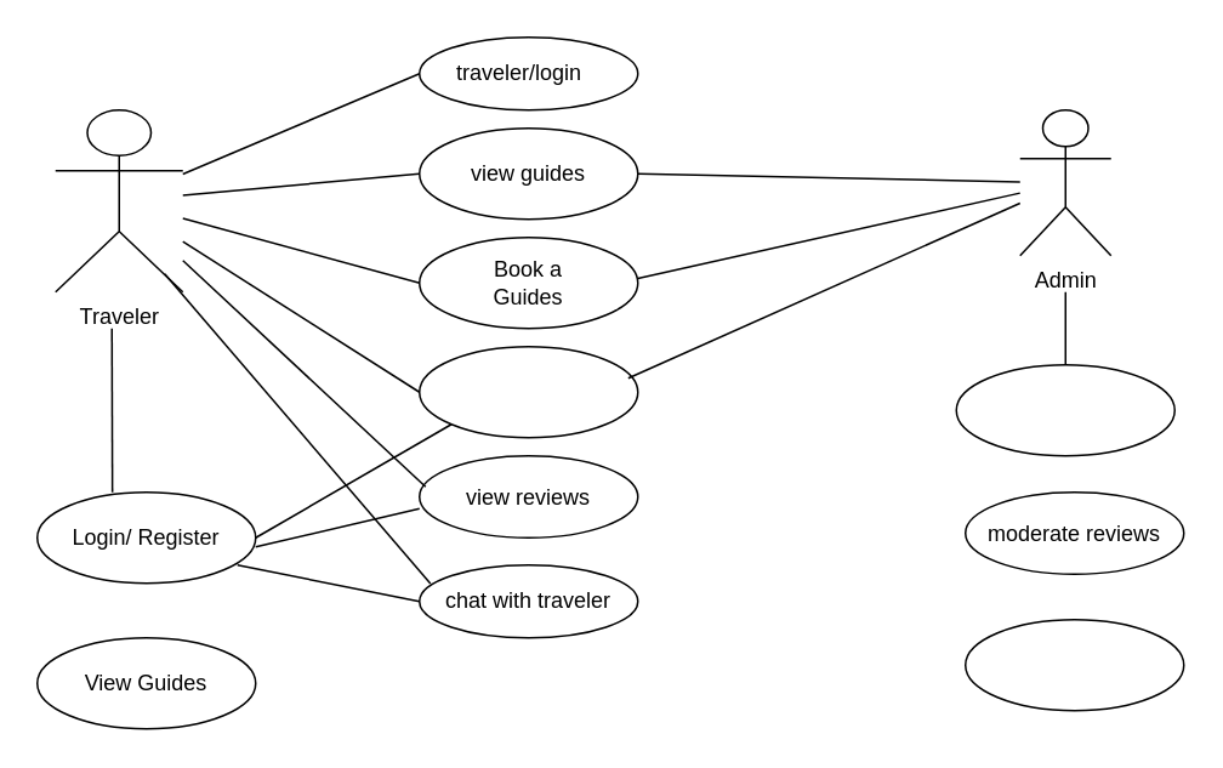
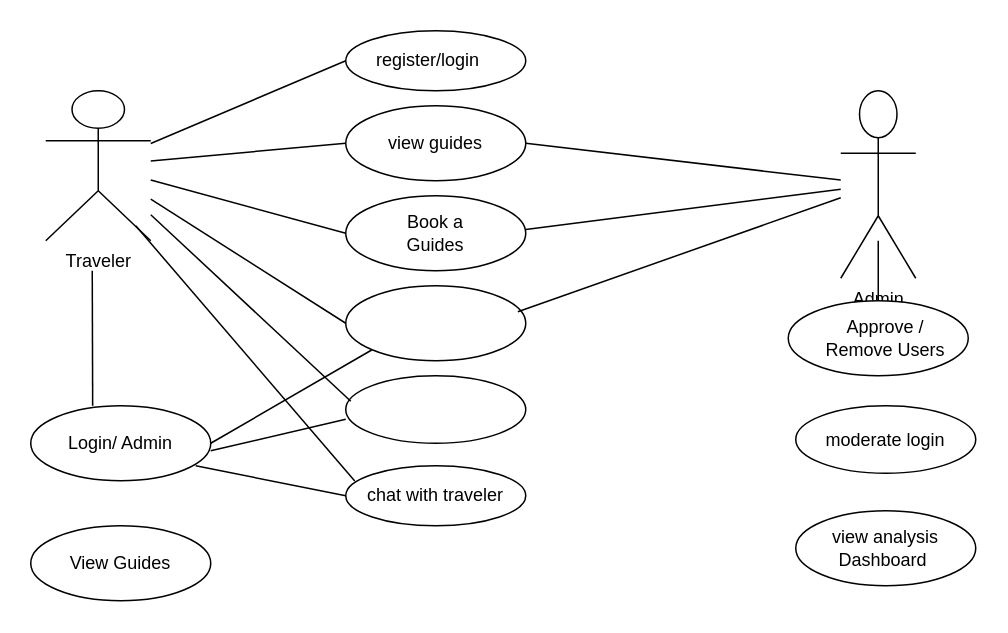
- <mxCell id="15" value="traveler/login" style="text;html=1;align=center;verticalAlign=middle;whiteSpace=wrap;rounded=0;" parent="1" vertex="1"><mxGeometry x="255" y="25" width="60" height="30" as="geometry" /></mxCell>
+ <mxCell id="15" value="register/login" style="text;html=1;align=center;verticalAlign=middle;whiteSpace=wrap;rounded=0;" parent="1" vertex="1"><mxGeometry x="255" y="25" width="60" height="30" as="geometry" /></mxCell>
- <mxCell id="29" value="Admin" style="shape=umlActor;verticalLabelPosition=bottom;verticalAlign=top;html=1;outlineConnect=0;" parent="1" vertex="1"><mxGeometry x="560" y="60" width="50" height="80" as="geometry" /></mxCell>
+ <mxCell id="29" value="Admin" style="shape=umlActor;verticalLabelPosition=bottom;verticalAlign=top;html=1;outlineConnect=0;" parent="1" vertex="1"><mxGeometry x="560" y="60" width="50" height="125" as="geometry" /></mxCell>
+ <mxCell id="34" value="Approve / Remove Users" style="text;html=1;align=center;verticalAlign=middle;whiteSpace=wrap;rounded=0;" parent="1" vertex="1"><mxGeometry x="540" y="210" width="100" height="30" as="geometry" /></mxCell>
- <mxCell id="18" value="view reviews" style="text;html=1;align=center;verticalAlign=middle;whiteSpace=wrap;rounded=0;" parent="1" vertex="1"><mxGeometry x="245" y="250" width="90" height="45" as="geometry" /></mxCell>
- <mxCell id="38" value="moderate reviews" style="text;html=1;align=center;verticalAlign=middle;whiteSpace=wrap;rounded=0;" vertex="1" parent="1"><mxGeometry x="540" y="277.5" width="100" height="30" as="geometry" /></mxCell>
+ <mxCell id="38" value="moderate login" style="text;html=1;align=center;verticalAlign=middle;whiteSpace=wrap;rounded=0;" vertex="1" parent="1"><mxGeometry x="540" y="277.5" width="100" height="30" as="geometry" /></mxCell>
- <mxCell id="22" value="Login/ Register" style="text;html=1;align=center;verticalAlign=middle;whiteSpace=wrap;rounded=0;" parent="1" vertex="1"><mxGeometry x="30" y="280" width="100" height="30" as="geometry" /></mxCell>
+ <mxCell id="22" value="Login/ Admin" style="text;html=1;align=center;verticalAlign=middle;whiteSpace=wrap;rounded=0;" parent="1" vertex="1"><mxGeometry x="30" y="280" width="100" height="30" as="geometry" /></mxCell>
+ <mxCell id="36" value="view analysis Dashboard&amp;nbsp;" style="text;html=1;align=center;verticalAlign=middle;whiteSpace=wrap;rounded=0;" vertex="1" parent="1"><mxGeometry x="550" y="350" width="80" height="30" as="geometry" /></mxCell>
